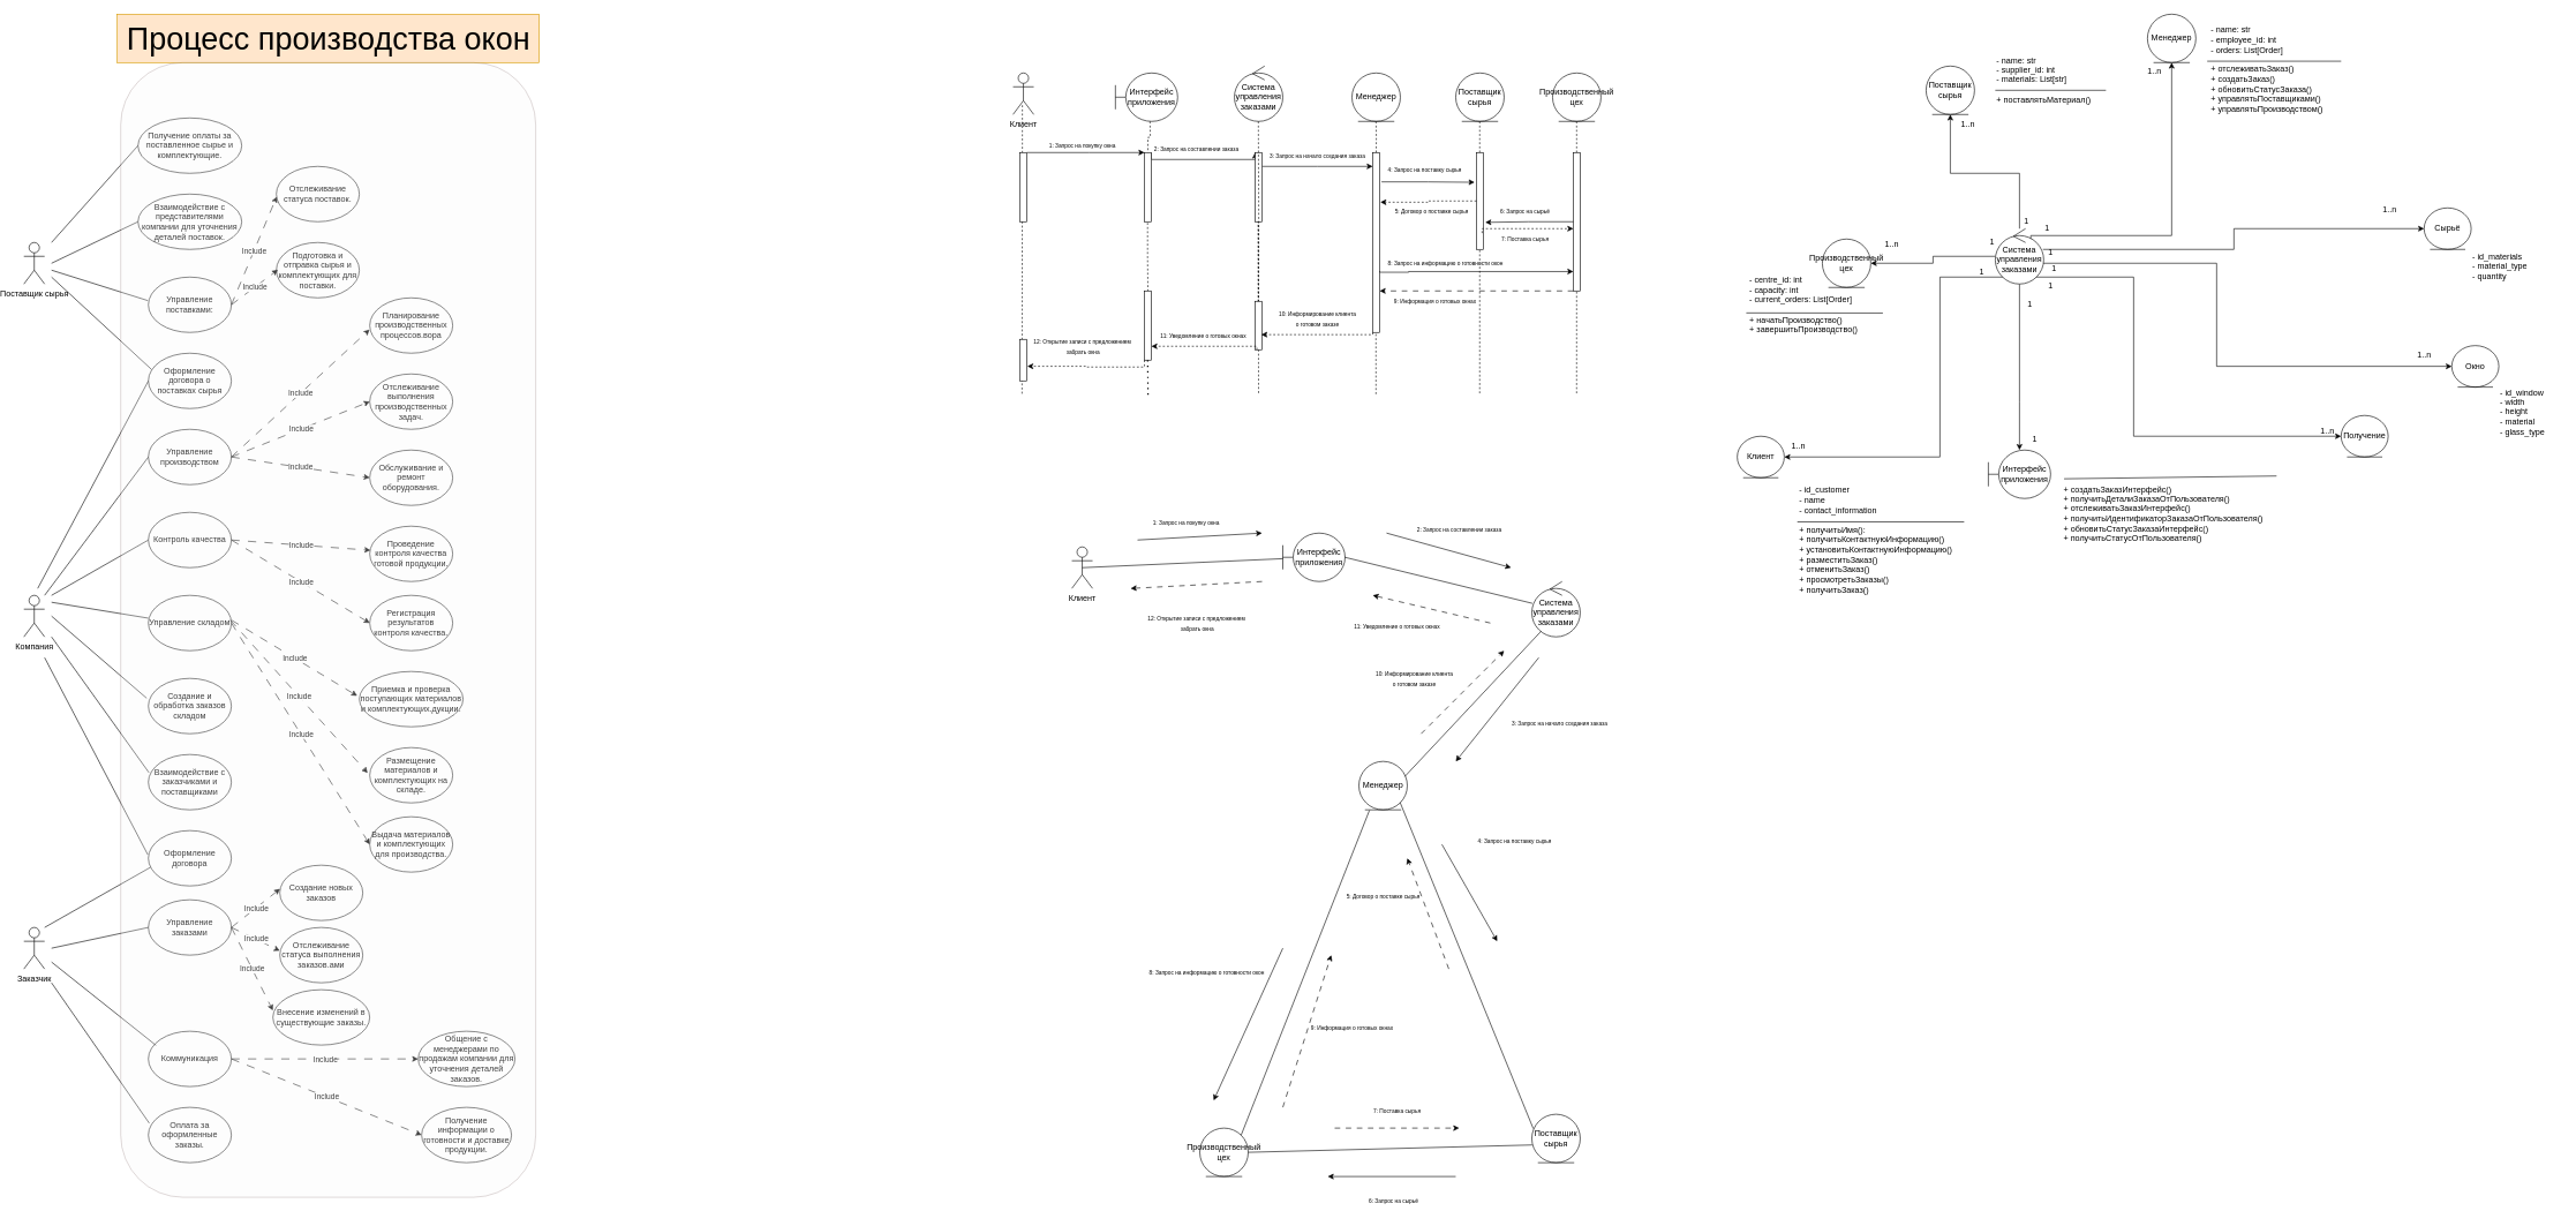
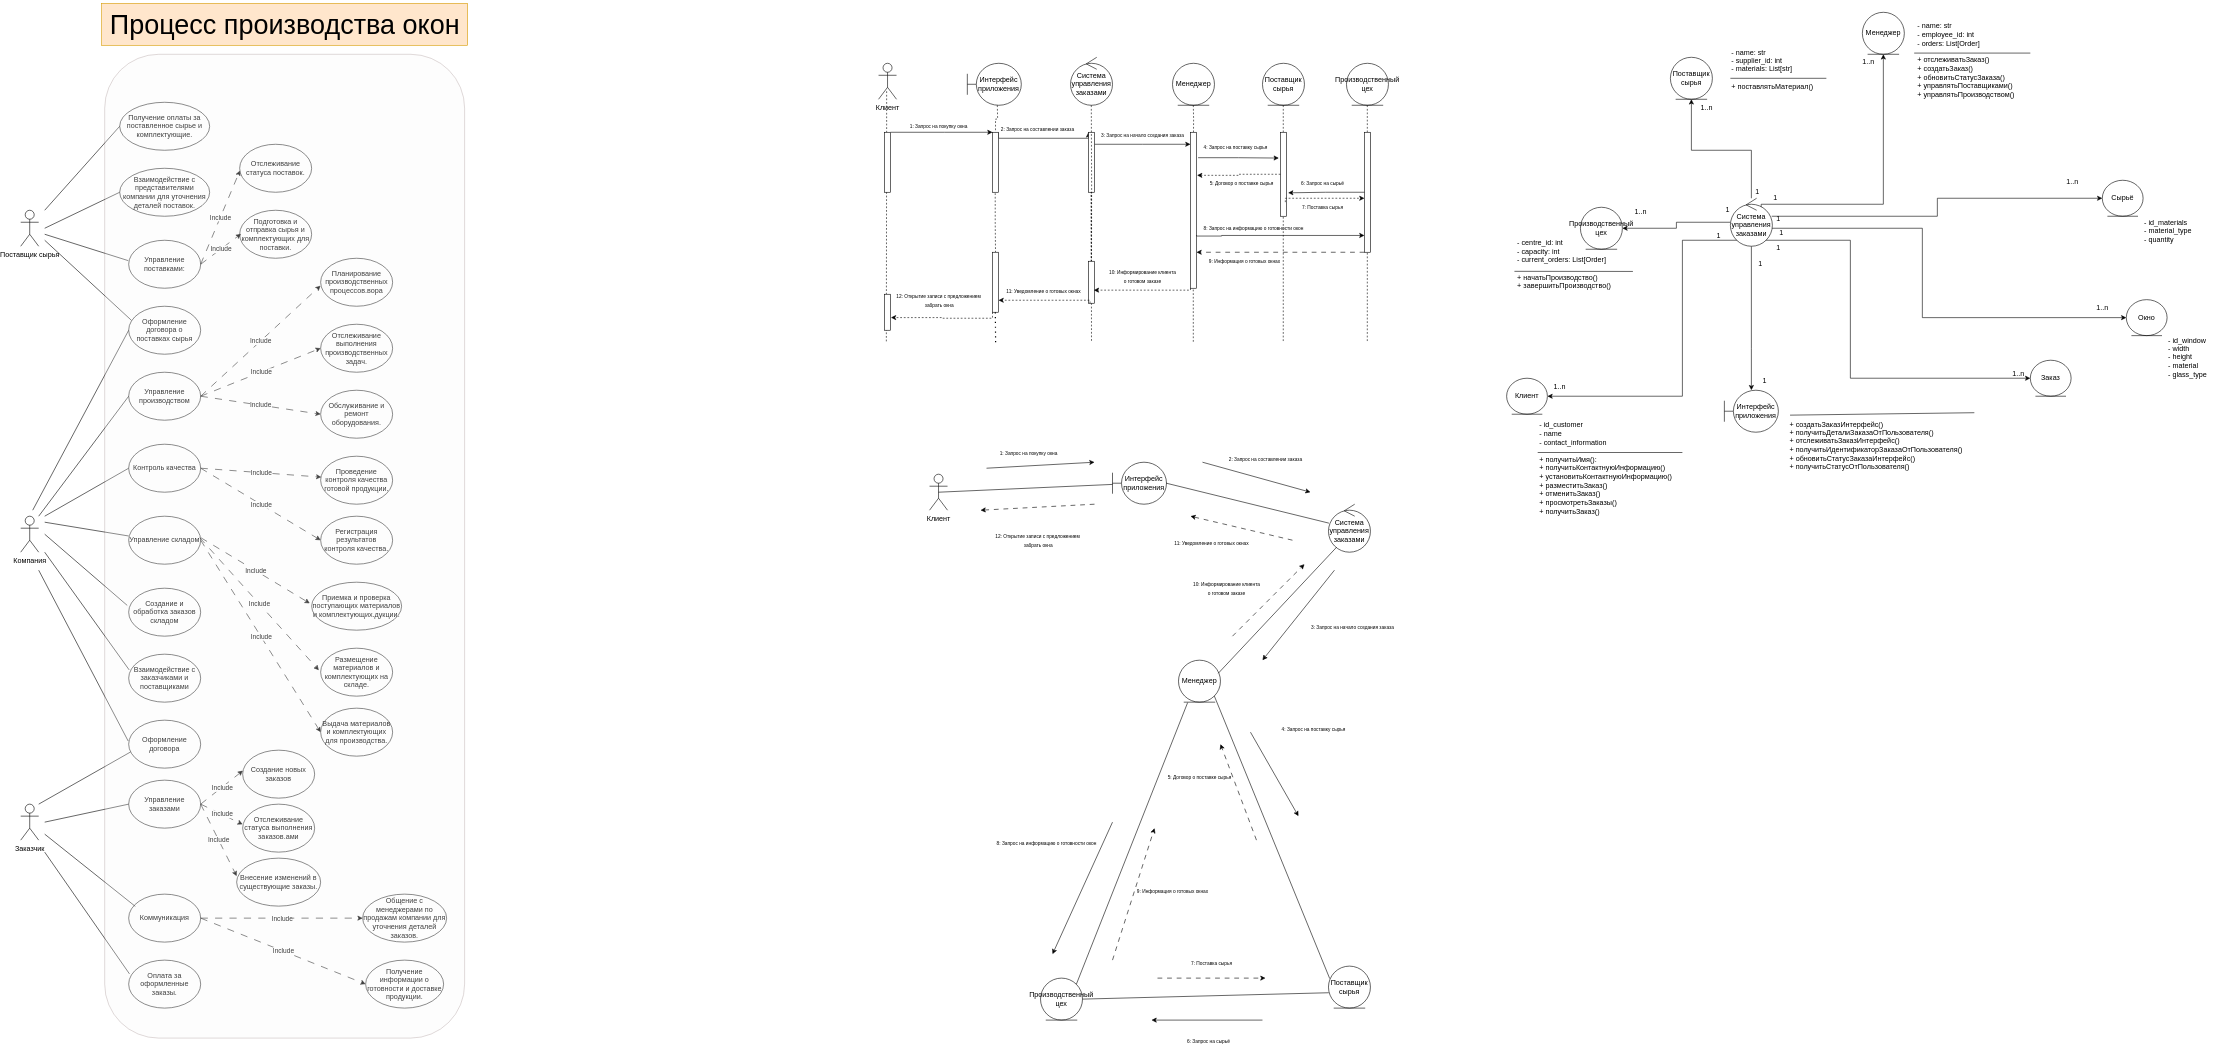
- <mxCell id="48" value="&lt;font style=&quot;font-size: 45px;&quot;&gt;Процесс производства окон&lt;/font&gt;" style="text;html=1;align=center;verticalAlign=middle;resizable=0;points=[];autosize=1;strokeColor=#d79b00;fillColor=#ffe6cc;" vertex="1" parent="1"><mxGeometry x="155" y="20" width="610" height="70" as="geometry" /></mxCell>
+ <mxCell id="48" value="&lt;font style=&quot;font-size: 45px;&quot;&gt;Процесс производства окон&lt;/font&gt;" style="text;html=1;align=center;verticalAlign=middle;resizable=0;points=[];autosize=1;strokeColor=#d79b00;fillColor=#ffe6cc;" vertex="1" parent="1"><mxGeometry x="155" y="5" width="610" height="70" as="geometry" /></mxCell>
- <mxCell id="196" value="Получение" style="ellipse;shape=umlEntity;whiteSpace=wrap;html=1;" vertex="1" parent="1"><mxGeometry x="3370" y="600" width="68" height="60" as="geometry" /></mxCell>
+ <mxCell id="196" value="Заказ" style="ellipse;shape=umlEntity;whiteSpace=wrap;html=1;" vertex="1" parent="1"><mxGeometry x="3370" y="600" width="68" height="60" as="geometry" /></mxCell>
- <mxCell id="208" value="&lt;div&gt;- id_customer&lt;/div&gt;&lt;div&gt;- name&lt;/div&gt;&lt;div&gt;- contact_information&lt;/div&gt;&lt;div&gt;&lt;br&gt;&lt;/div&gt;&lt;div&gt;&lt;div&gt;+ получитьИмя():&lt;/div&gt;&lt;div&gt;+ получитьКонтактнуюИнформацию()&lt;/div&gt;&lt;div&gt;+ установитьКонтактнуюИнформацию()&lt;/div&gt;&lt;div&gt;+ разместитьЗаказ()&lt;/div&gt;&lt;div&gt;+ отменитьЗаказ()&lt;/div&gt;&lt;div&gt;+ просмотретьЗаказы()&lt;/div&gt;&lt;div&gt;+ получитьЗаказ()&lt;/div&gt;&lt;/div&gt;" style="text;html=1;align=left;verticalAlign=middle;resizable=0;points=[];autosize=1;strokeColor=none;fillColor=none;" vertex="1" parent="1"><mxGeometry x="2585" y="695" width="240" height="170" as="geometry" /></mxCell>
+ <mxCell id="208" value="&lt;div&gt;- id_customer&lt;/div&gt;&lt;div&gt;- name&lt;/div&gt;&lt;div&gt;- contact_information&lt;/div&gt;&lt;div&gt;&lt;br&gt;&lt;/div&gt;&lt;div&gt;&lt;div&gt;+ получитьИмя():&lt;/div&gt;&lt;div&gt;+ получитьКонтактнуюИнформацию()&lt;/div&gt;&lt;div&gt;+ установитьКонтактнуюИнформацию()&lt;/div&gt;&lt;div&gt;+ разместитьЗаказ()&lt;/div&gt;&lt;div&gt;+ отменитьЗаказ()&lt;/div&gt;&lt;div&gt;+ просмотретьЗаказы()&lt;/div&gt;&lt;div&gt;+ получитьЗаказ()&lt;/div&gt;&lt;/div&gt;" style="text;html=1;align=left;verticalAlign=middle;resizable=0;points=[];autosize=1;strokeColor=none;fillColor=none;" vertex="1" parent="1"><mxGeometry x="2550" y="695" width="240" height="170" as="geometry" /></mxCell>
